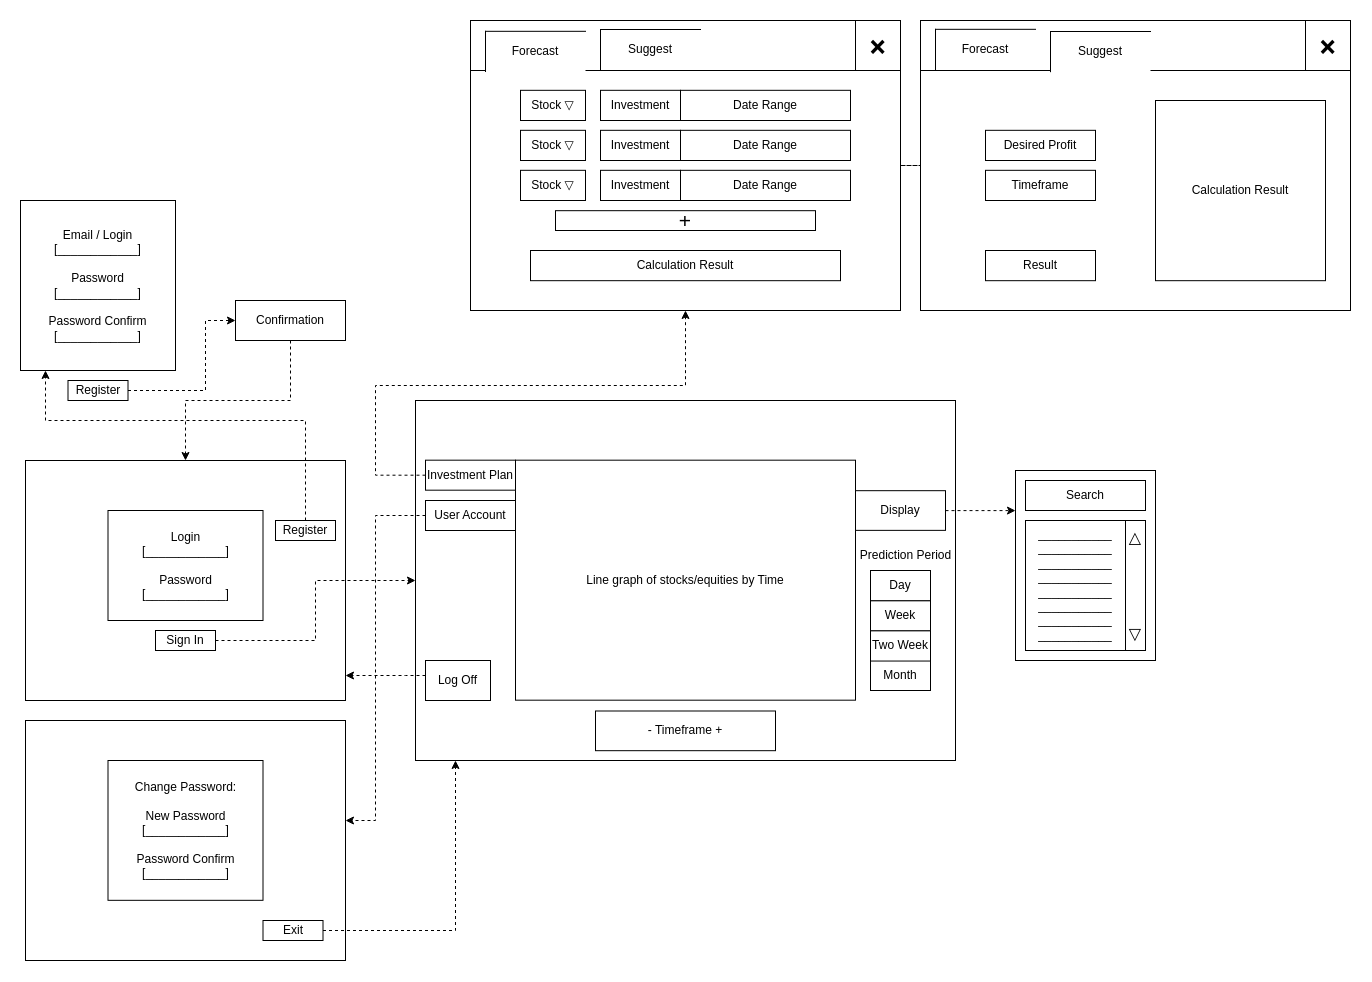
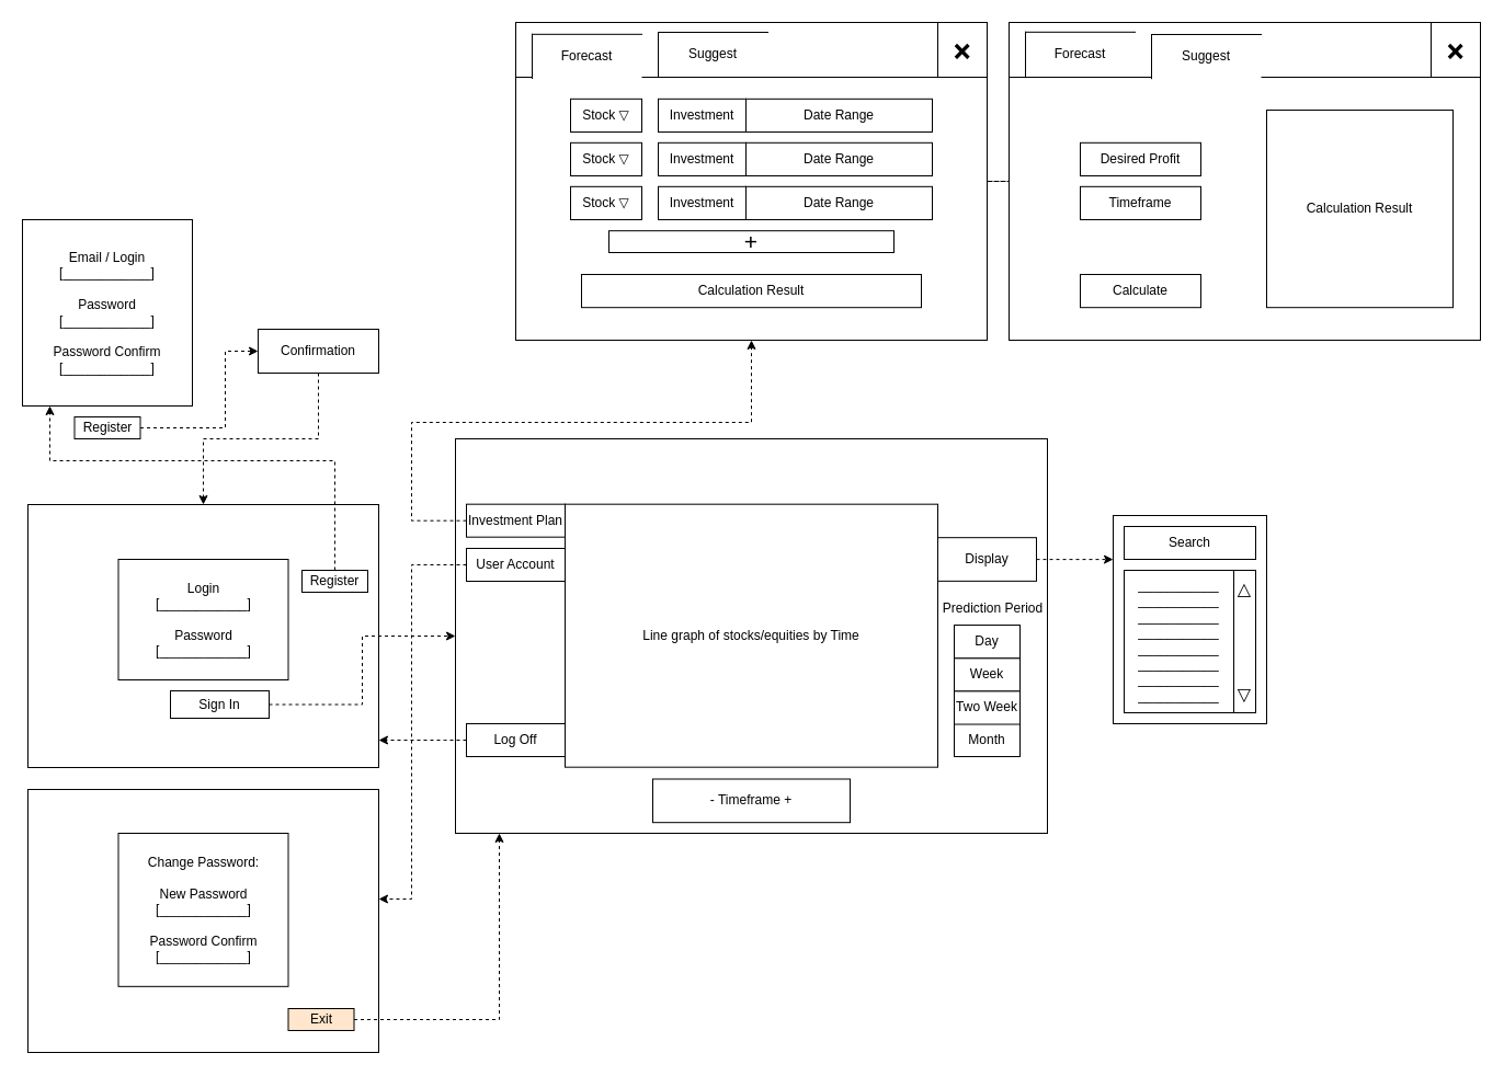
- <mxCell id="60" value="Result" style="rounded=0;whiteSpace=wrap;html=1;" parent="1" vertex="1"><mxGeometry x="985" y="250" width="110" height="30.18" as="geometry" /></mxCell>
+ <mxCell id="60" value="Calculate" style="rounded=0;whiteSpace=wrap;html=1;" parent="1" vertex="1"><mxGeometry x="985" y="250" width="110" height="30.18" as="geometry" /></mxCell>
- <mxCell id="20" value="Sign In" style="rounded=0;whiteSpace=wrap;html=1;" parent="1" vertex="1"><mxGeometry x="155" y="630" width="60" height="20" as="geometry" /></mxCell>
+ <mxCell id="20" value="Sign In" style="rounded=0;whiteSpace=wrap;html=1;" parent="1" vertex="1"><mxGeometry x="155" y="630" width="90" height="25" as="geometry" /></mxCell>
- <mxCell id="15" value="Log Off" style="rounded=0;whiteSpace=wrap;html=1;" parent="1" vertex="1"><mxGeometry x="425" y="660" width="65" height="40" as="geometry" /></mxCell>
+ <mxCell id="15" value="Log Off" style="rounded=0;whiteSpace=wrap;html=1;" parent="1" vertex="1"><mxGeometry x="425" y="660" width="90" height="30" as="geometry" /></mxCell>
- <mxCell id="31" value="Exit" style="rounded=0;whiteSpace=wrap;html=1;" parent="1" vertex="1"><mxGeometry x="262.5" y="920" width="60" height="20" as="geometry" /></mxCell>
+ <mxCell id="31" value="Exit" style="rounded=0;whiteSpace=wrap;html=1;fillColor=#ffe6cc;" parent="1" vertex="1"><mxGeometry x="262.5" y="920" width="60" height="20" as="geometry" /></mxCell>
